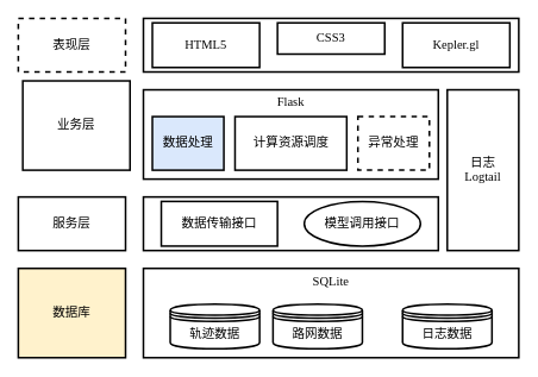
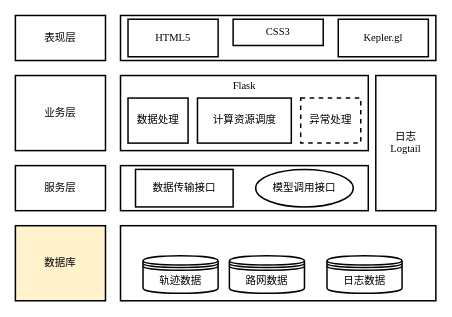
- <mxCell id="5" value="&lt;font face=&quot;Times New Roman&quot; style=&quot;font-size: 14px&quot;&gt;表现层&lt;/font&gt;" style="rounded=0;whiteSpace=wrap;html=1;strokeWidth=2;dashed=1;" vertex="1" parent="1"><mxGeometry x="20" y="20" width="120" height="60" as="geometry" /></mxCell>
+ <mxCell id="5" value="&lt;font face=&quot;Times New Roman&quot; style=&quot;font-size: 14px&quot;&gt;表现层&lt;/font&gt;" style="rounded=0;whiteSpace=wrap;html=1;strokeWidth=2;" vertex="1" parent="1"><mxGeometry x="20" y="20" width="120" height="60" as="geometry" /></mxCell>
- <mxCell id="4" value="&lt;font face=&quot;Times New Roman&quot; style=&quot;font-size: 14px&quot;&gt;业务层&lt;/font&gt;" style="rounded=0;whiteSpace=wrap;html=1;strokeWidth=2;" vertex="1" parent="1"><mxGeometry x="25" y="90" width="120" height="100" as="geometry" /></mxCell>
+ <mxCell id="4" value="&lt;font face=&quot;Times New Roman&quot; style=&quot;font-size: 14px&quot;&gt;业务层&lt;/font&gt;" style="rounded=0;whiteSpace=wrap;html=1;strokeWidth=2;" vertex="1" parent="1"><mxGeometry x="20" y="100" width="120" height="100" as="geometry" /></mxCell>
- <mxCell id="19" value="数据处理" style="rounded=0;whiteSpace=wrap;html=1;fontFamily=Times New Roman;fontSize=14;strokeWidth=2;fillColor=#dae8fc;" vertex="1" parent="1"><mxGeometry x="170" y="130" width="80" height="60" as="geometry" /></mxCell>
+ <mxCell id="19" value="数据处理" style="rounded=0;whiteSpace=wrap;html=1;fontFamily=Times New Roman;fontSize=14;strokeWidth=2;" vertex="1" parent="1"><mxGeometry x="170" y="130" width="80" height="60" as="geometry" /></mxCell>
- <mxCell id="10" value="SQLite" style="text;html=1;strokeColor=none;fillColor=none;align=center;verticalAlign=middle;whiteSpace=wrap;rounded=0;fontFamily=Times New Roman;fontSize=14;strokeWidth=2;" vertex="1" parent="1"><mxGeometry x="340" y="300" width="60" height="30" as="geometry" /></mxCell>
- <mxCell id="9" value="日志数据" style="shape=datastore;whiteSpace=wrap;html=1;fontFamily=Times New Roman;fontSize=14;strokeWidth=2;" vertex="1" parent="1"><mxGeometry x="450" y="340" width="100" height="50" as="geometry" /></mxCell>
+ <mxCell id="9" value="日志数据" style="shape=datastore;whiteSpace=wrap;html=1;fontFamily=Times New Roman;fontSize=14;strokeWidth=2;" vertex="1" parent="1"><mxGeometry x="435" y="340" width="100" height="50" as="geometry" /></mxCell>
